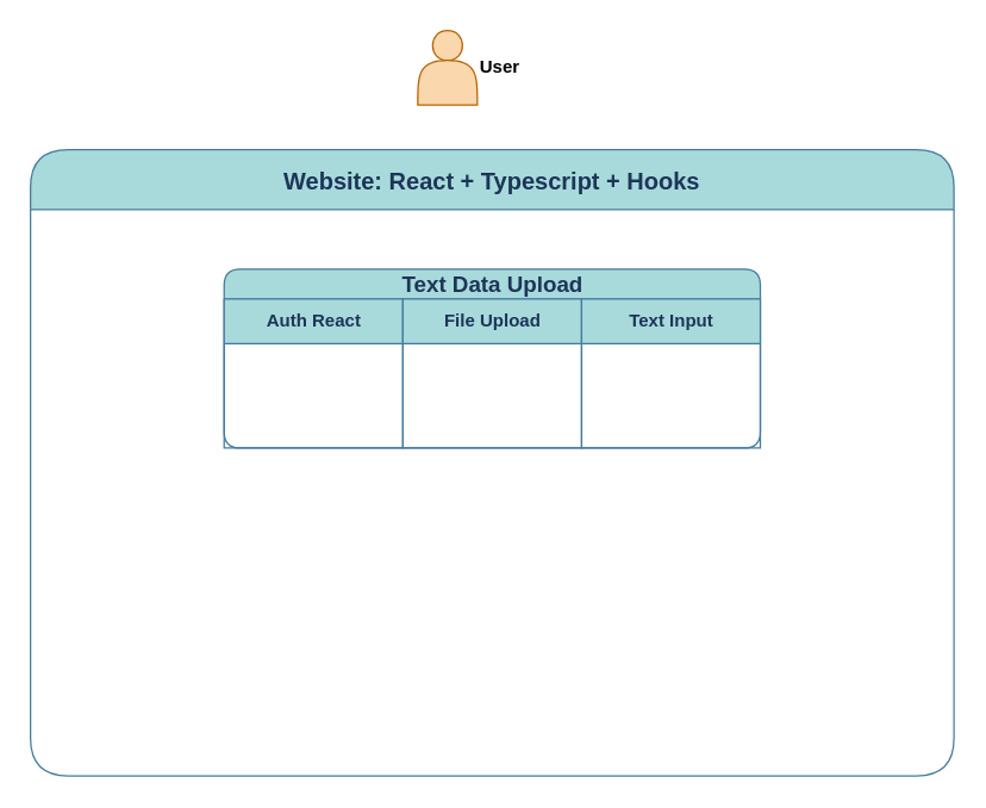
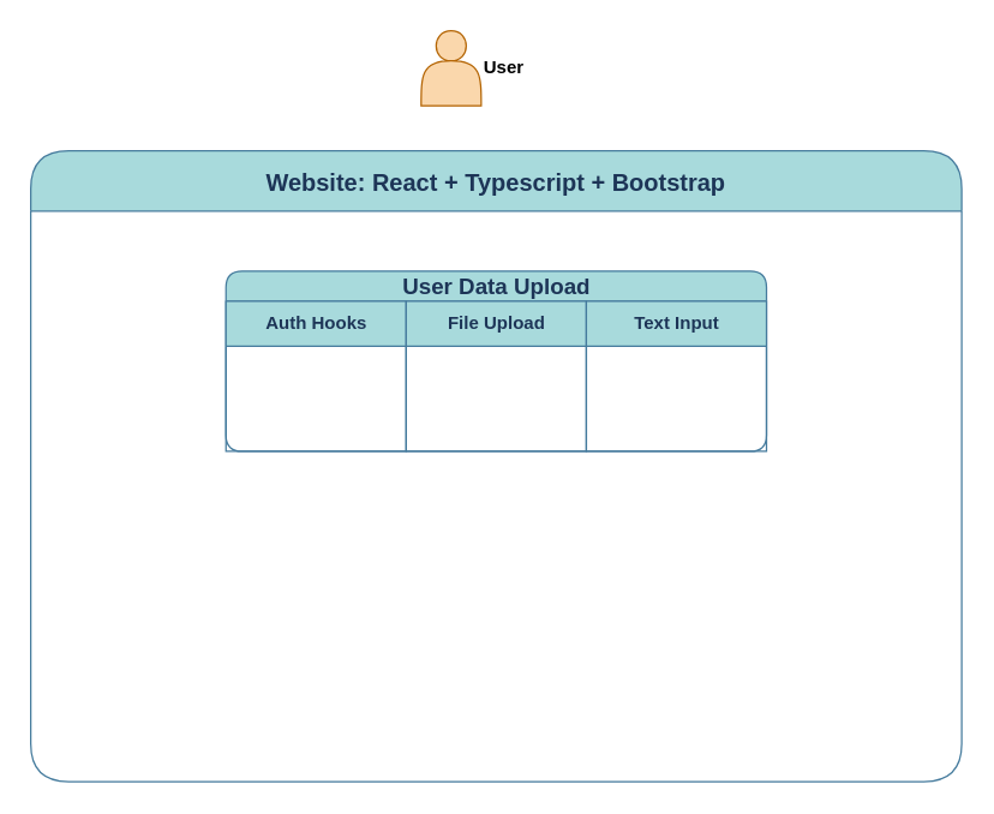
- <mxCell id="2" value="Website: React + Typescript + Hooks" style="swimlane;labelBackgroundColor=none;fillColor=#A8DADC;strokeColor=#457B9D;fontColor=#1D3557;rounded=1;arcSize=21;fontSize=16;startSize=40;" vertex="1" parent="1"><mxGeometry x="20" y="100" width="620" height="420" as="geometry" /></mxCell>
+ <mxCell id="2" value="Website: React + Typescript + Bootstrap" style="swimlane;labelBackgroundColor=none;fillColor=#A8DADC;strokeColor=#457B9D;fontColor=#1D3557;rounded=1;arcSize=21;fontSize=16;startSize=40;" vertex="1" parent="1"><mxGeometry x="20" y="100" width="620" height="420" as="geometry" /></mxCell>
- <mxCell id="3" value="&lt;font style=&quot;font-size: 15px;&quot;&gt;Text Data Upload&lt;/font&gt;" style="swimlane;childLayout=stackLayout;resizeParent=1;resizeParentMax=0;startSize=20;html=1;strokeColor=#457B9D;fontColor=#1D3557;fillColor=#A8DADC;rounded=1;arcSize=18;" vertex="1" parent="2"><mxGeometry x="130" y="80" width="360" height="120" as="geometry" /></mxCell>
+ <mxCell id="3" value="&lt;font style=&quot;font-size: 15px;&quot;&gt;User Data Upload&lt;/font&gt;" style="swimlane;childLayout=stackLayout;resizeParent=1;resizeParentMax=0;startSize=20;html=1;strokeColor=#457B9D;fontColor=#1D3557;fillColor=#A8DADC;rounded=1;arcSize=18;" vertex="1" parent="2"><mxGeometry x="130" y="80" width="360" height="120" as="geometry" /></mxCell>
- <mxCell id="4" value="Auth React" style="swimlane;startSize=30;html=1;strokeColor=#457B9D;fontColor=#1D3557;fillColor=#A8DADC;" vertex="1" parent="3"><mxGeometry y="20" width="120" height="100" as="geometry" /></mxCell>
+ <mxCell id="4" value="Auth Hooks" style="swimlane;startSize=30;html=1;strokeColor=#457B9D;fontColor=#1D3557;fillColor=#A8DADC;" vertex="1" parent="3"><mxGeometry y="20" width="120" height="100" as="geometry" /></mxCell>
